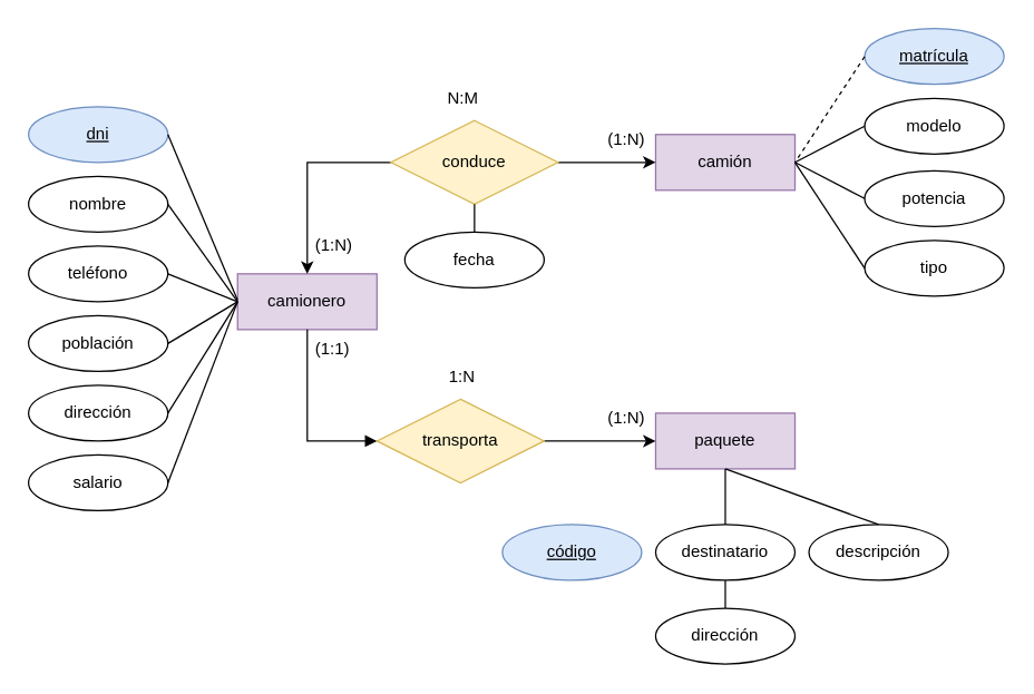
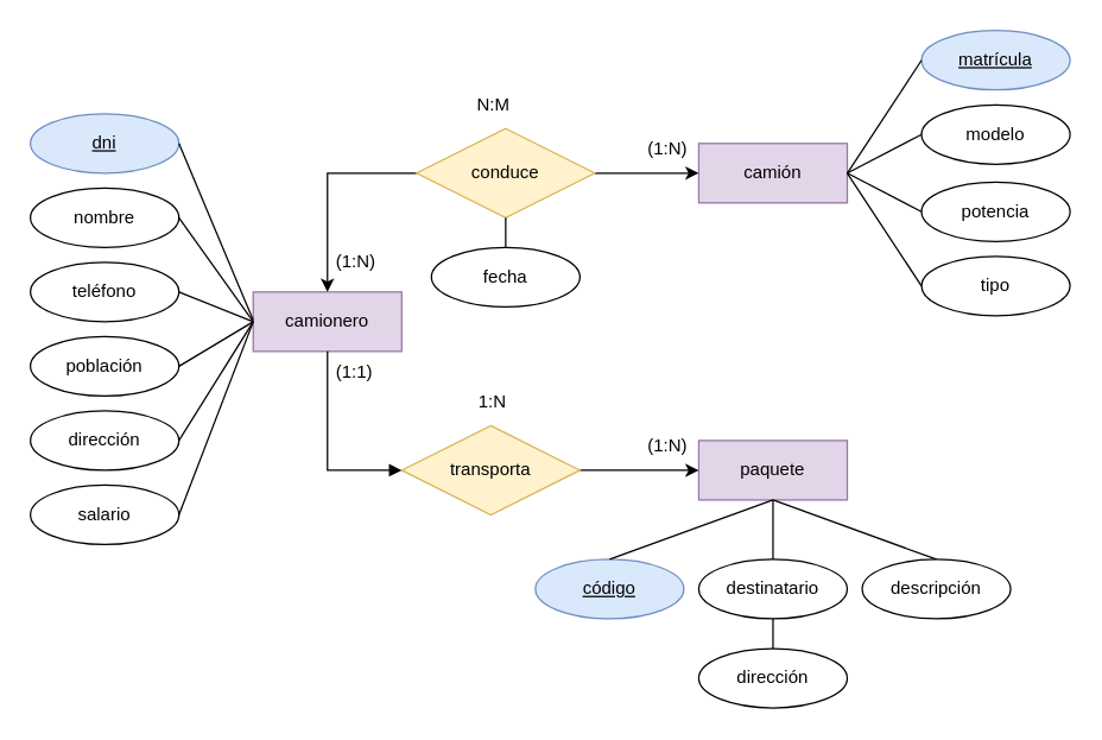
- <mxCell id="36" value="" style="endArrow=none;html=1;rounded=0;entryX=1;entryY=0.5;entryDx=0;entryDy=0;exitX=0;exitY=0.5;exitDx=0;exitDy=0;dashed=1;" parent="1" source="31" target="3" edge="1"><mxGeometry relative="1" as="geometry"><mxPoint x="290" y="206" as="sourcePoint" /><mxPoint x="450" y="206" as="targetPoint" /></mxGeometry></mxCell>
+ <mxCell id="36" value="" style="endArrow=none;html=1;rounded=0;entryX=1;entryY=0.5;entryDx=0;entryDy=0;exitX=0;exitY=0.5;exitDx=0;exitDy=0;" parent="1" source="31" target="3" edge="1"><mxGeometry relative="1" as="geometry"><mxPoint x="290" y="206" as="sourcePoint" /><mxPoint x="450" y="206" as="targetPoint" /></mxGeometry></mxCell>
+ <mxCell id="27" value="" style="endArrow=none;html=1;rounded=0;exitX=0.5;exitY=1;exitDx=0;exitDy=0;entryX=0.5;entryY=0;entryDx=0;entryDy=0;" parent="1" source="4" target="23" edge="1"><mxGeometry relative="1" as="geometry"><mxPoint x="290" y="206" as="sourcePoint" /><mxPoint x="450" y="206" as="targetPoint" /></mxGeometry></mxCell>
